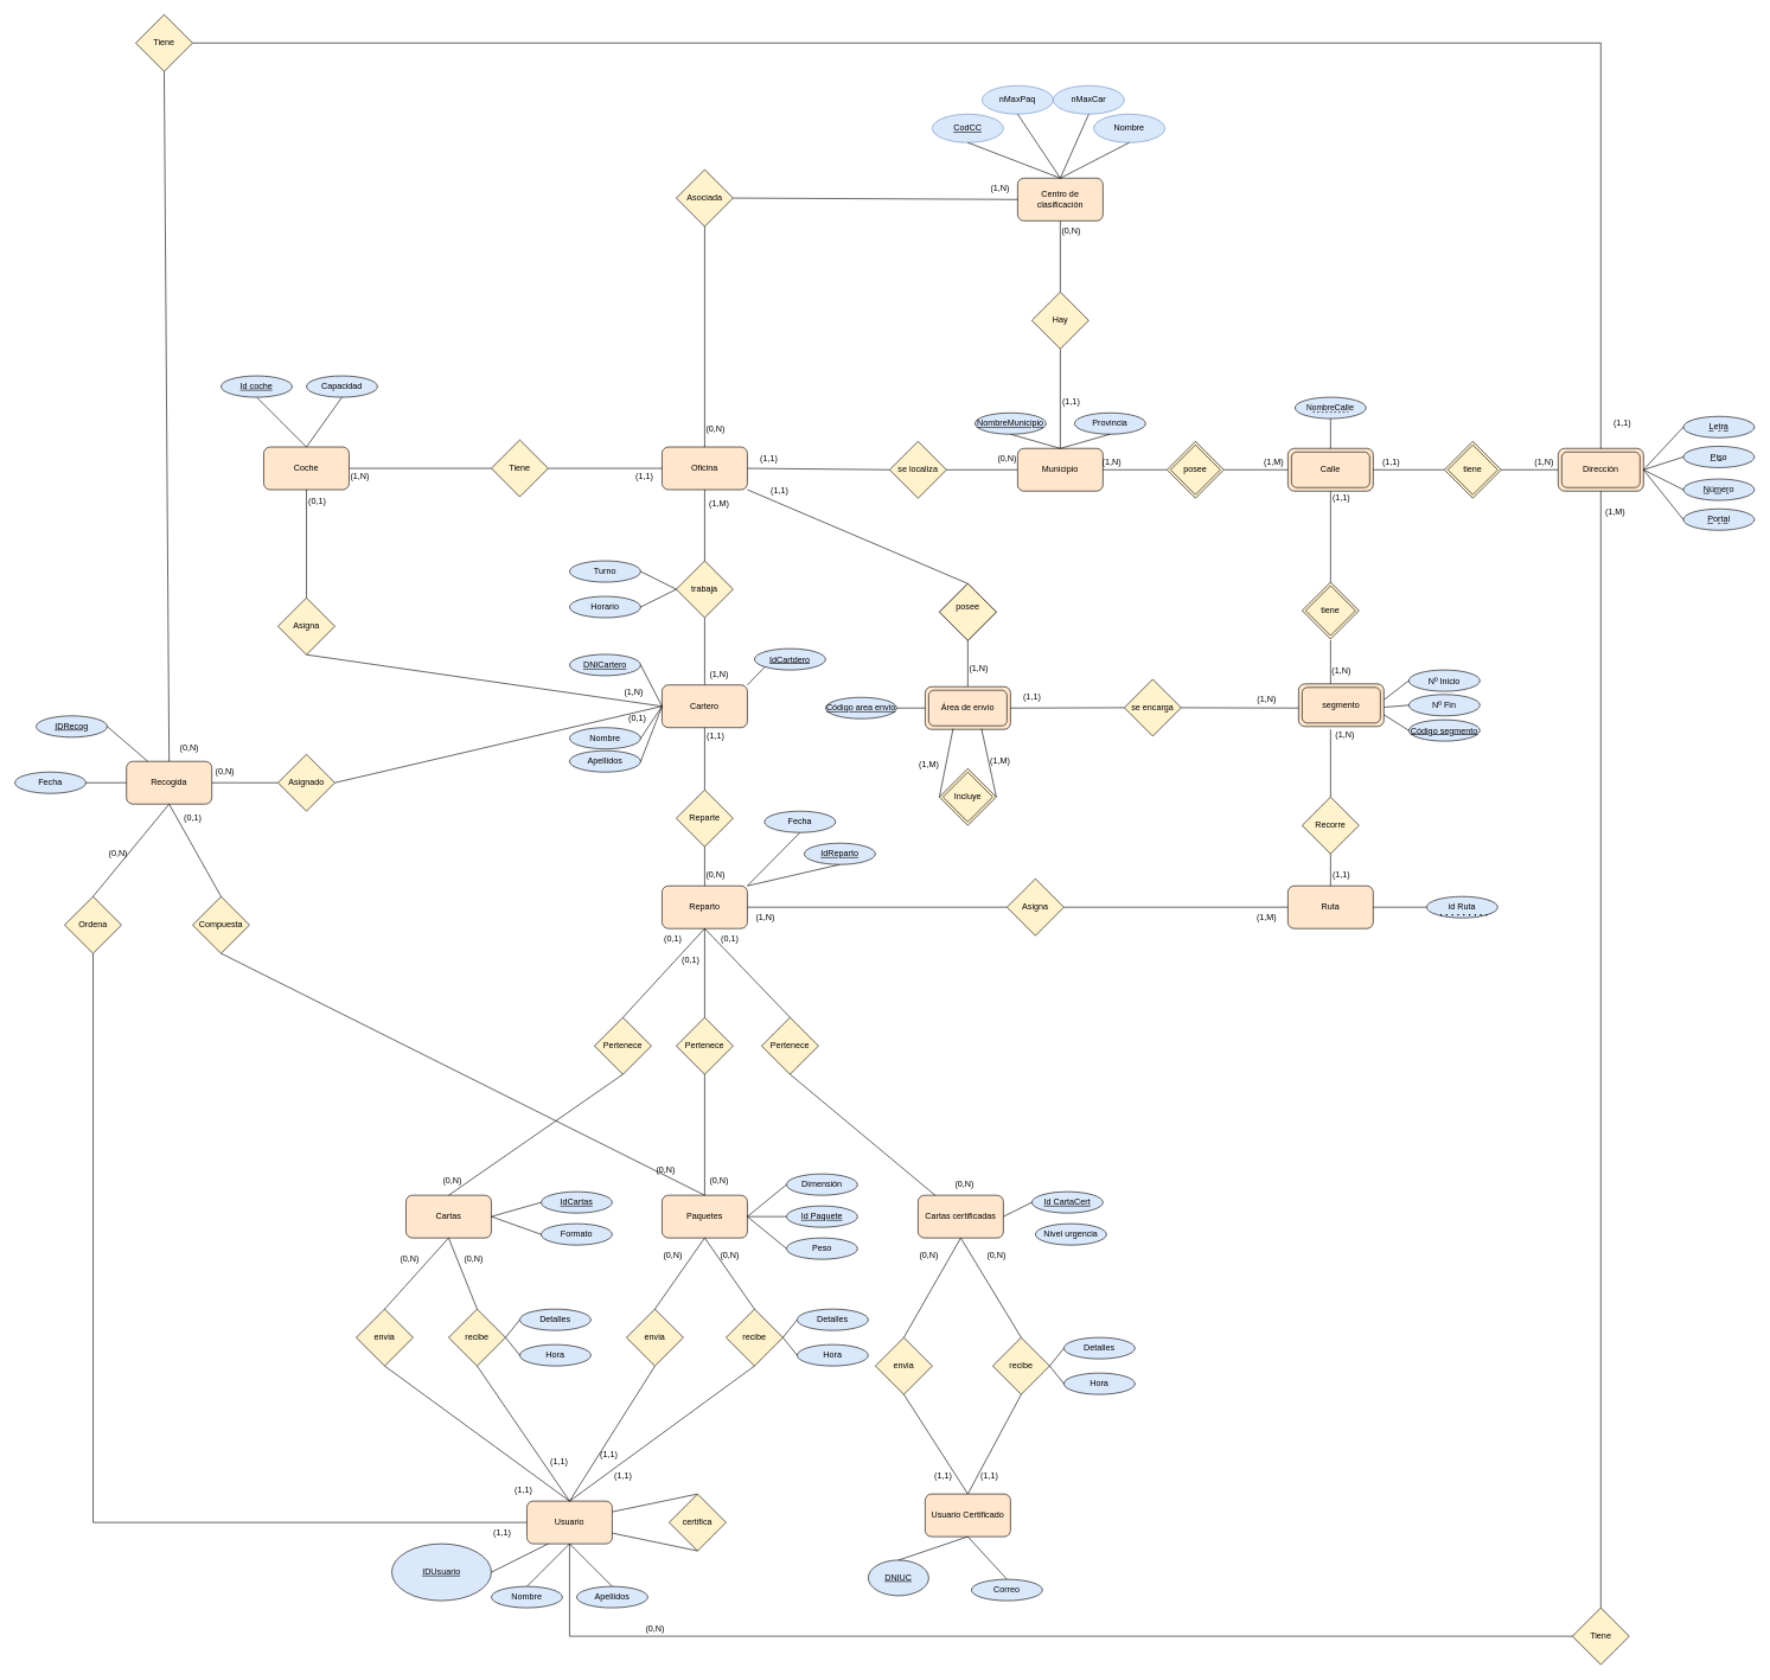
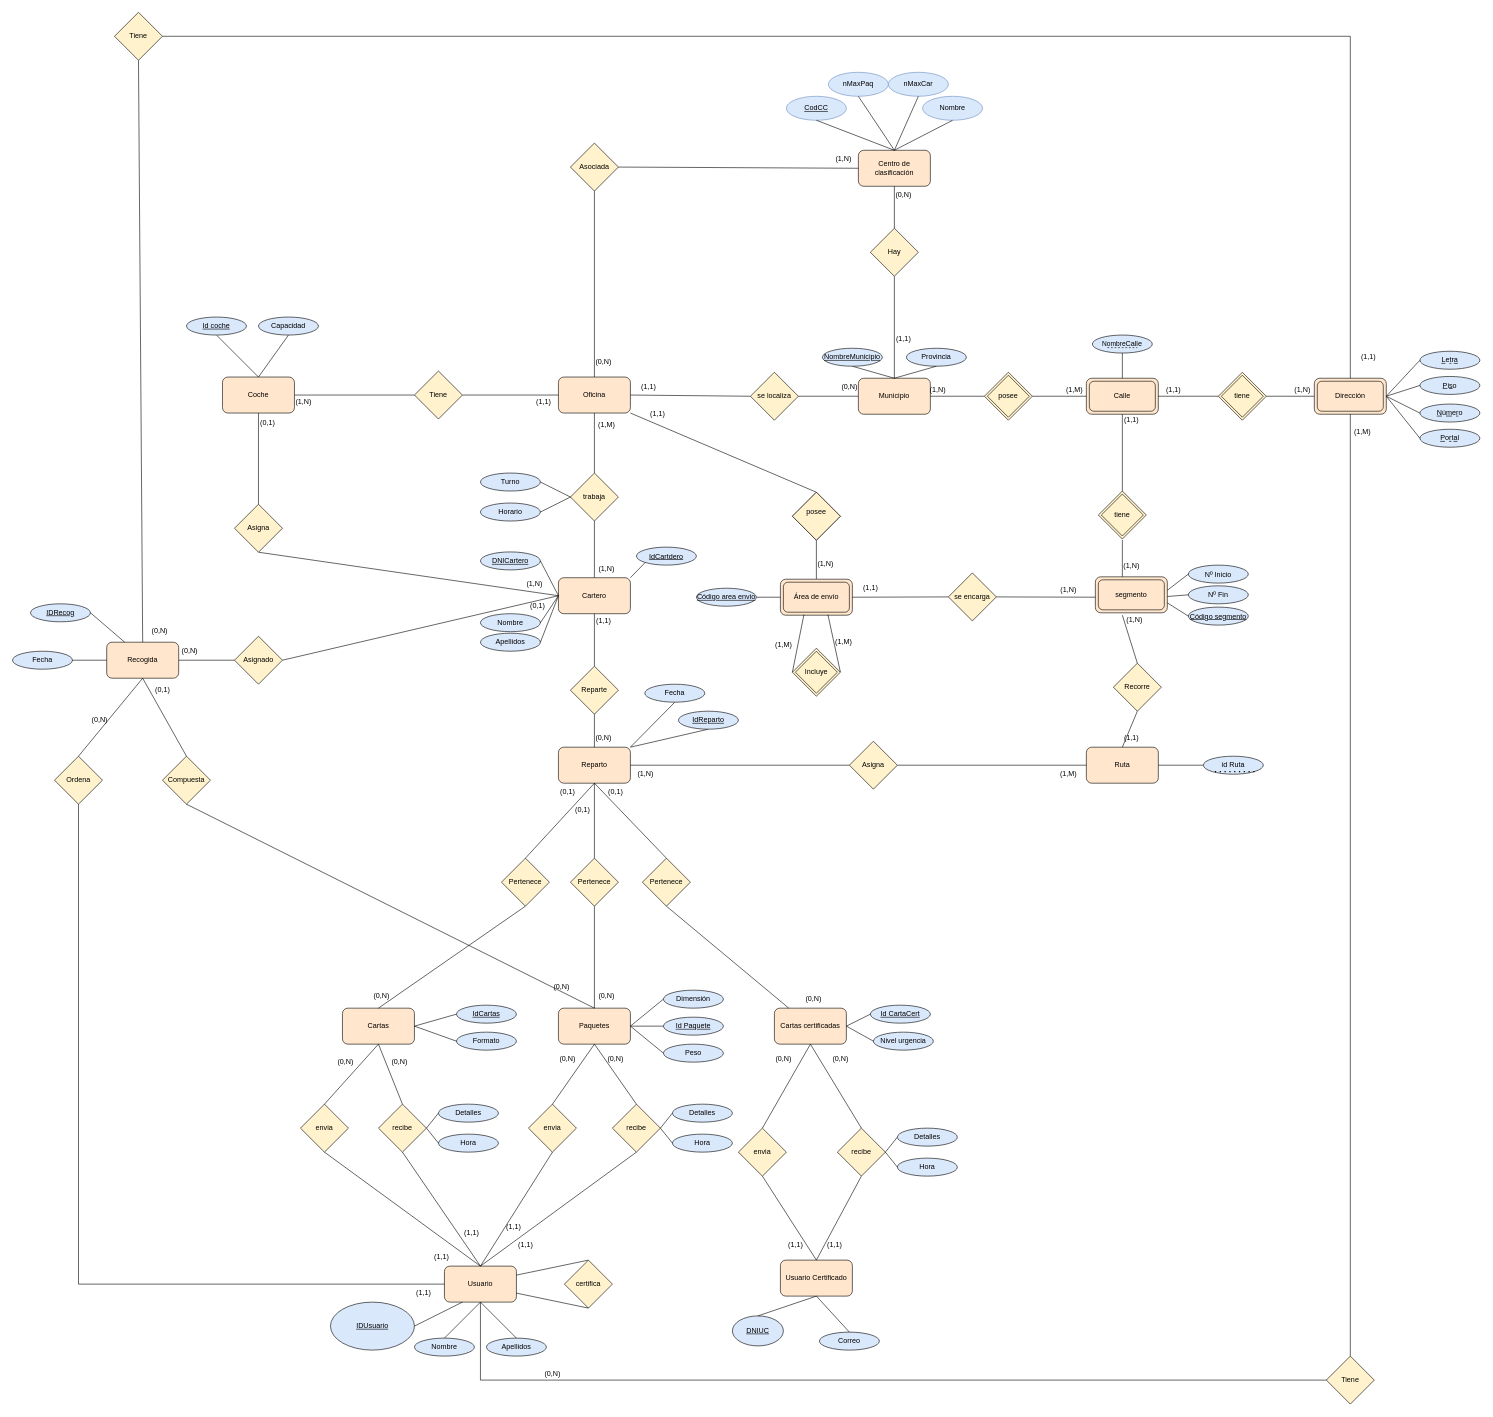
- <mxCell id="46" value="Hay" style="rhombus;whiteSpace=wrap;html=1;strokeColor=#000000;fillColor=#fff2cc;" parent="1" vertex="1"><mxGeometry x="1450" y="410" width="80" height="80" as="geometry" /></mxCell>
+ <mxCell id="46" value="Hay" style="rhombus;whiteSpace=wrap;html=1;strokeColor=#000000;fillColor=#fff2cc;" parent="1" vertex="1"><mxGeometry x="1450" y="380" width="80" height="80" as="geometry" /></mxCell>
- <mxCell id="91" value="Recorre" style="rhombus;whiteSpace=wrap;html=1;strokeColor=#000000;fillColor=#fff2cc;" parent="1" vertex="1"><mxGeometry x="1830" y="1120" width="80" height="80" as="geometry" /></mxCell>
+ <mxCell id="91" value="Recorre" style="rhombus;whiteSpace=wrap;html=1;strokeColor=#000000;fillColor=#fff2cc;" parent="1" vertex="1"><mxGeometry x="1855" y="1105" width="80" height="80" as="geometry" /></mxCell>
+ <mxCell id="229" value="" style="endArrow=none;html=1;rounded=0;entryX=0;entryY=0.5;entryDx=0;entryDy=0;exitX=1;exitY=0.5;exitDx=0;exitDy=0;" parent="1" source="142" target="228" edge="1"><mxGeometry width="50" height="50" relative="1" as="geometry"><mxPoint x="1450" y="1820" as="sourcePoint" /><mxPoint x="1500" y="1770" as="targetPoint" /></mxGeometry></mxCell>
